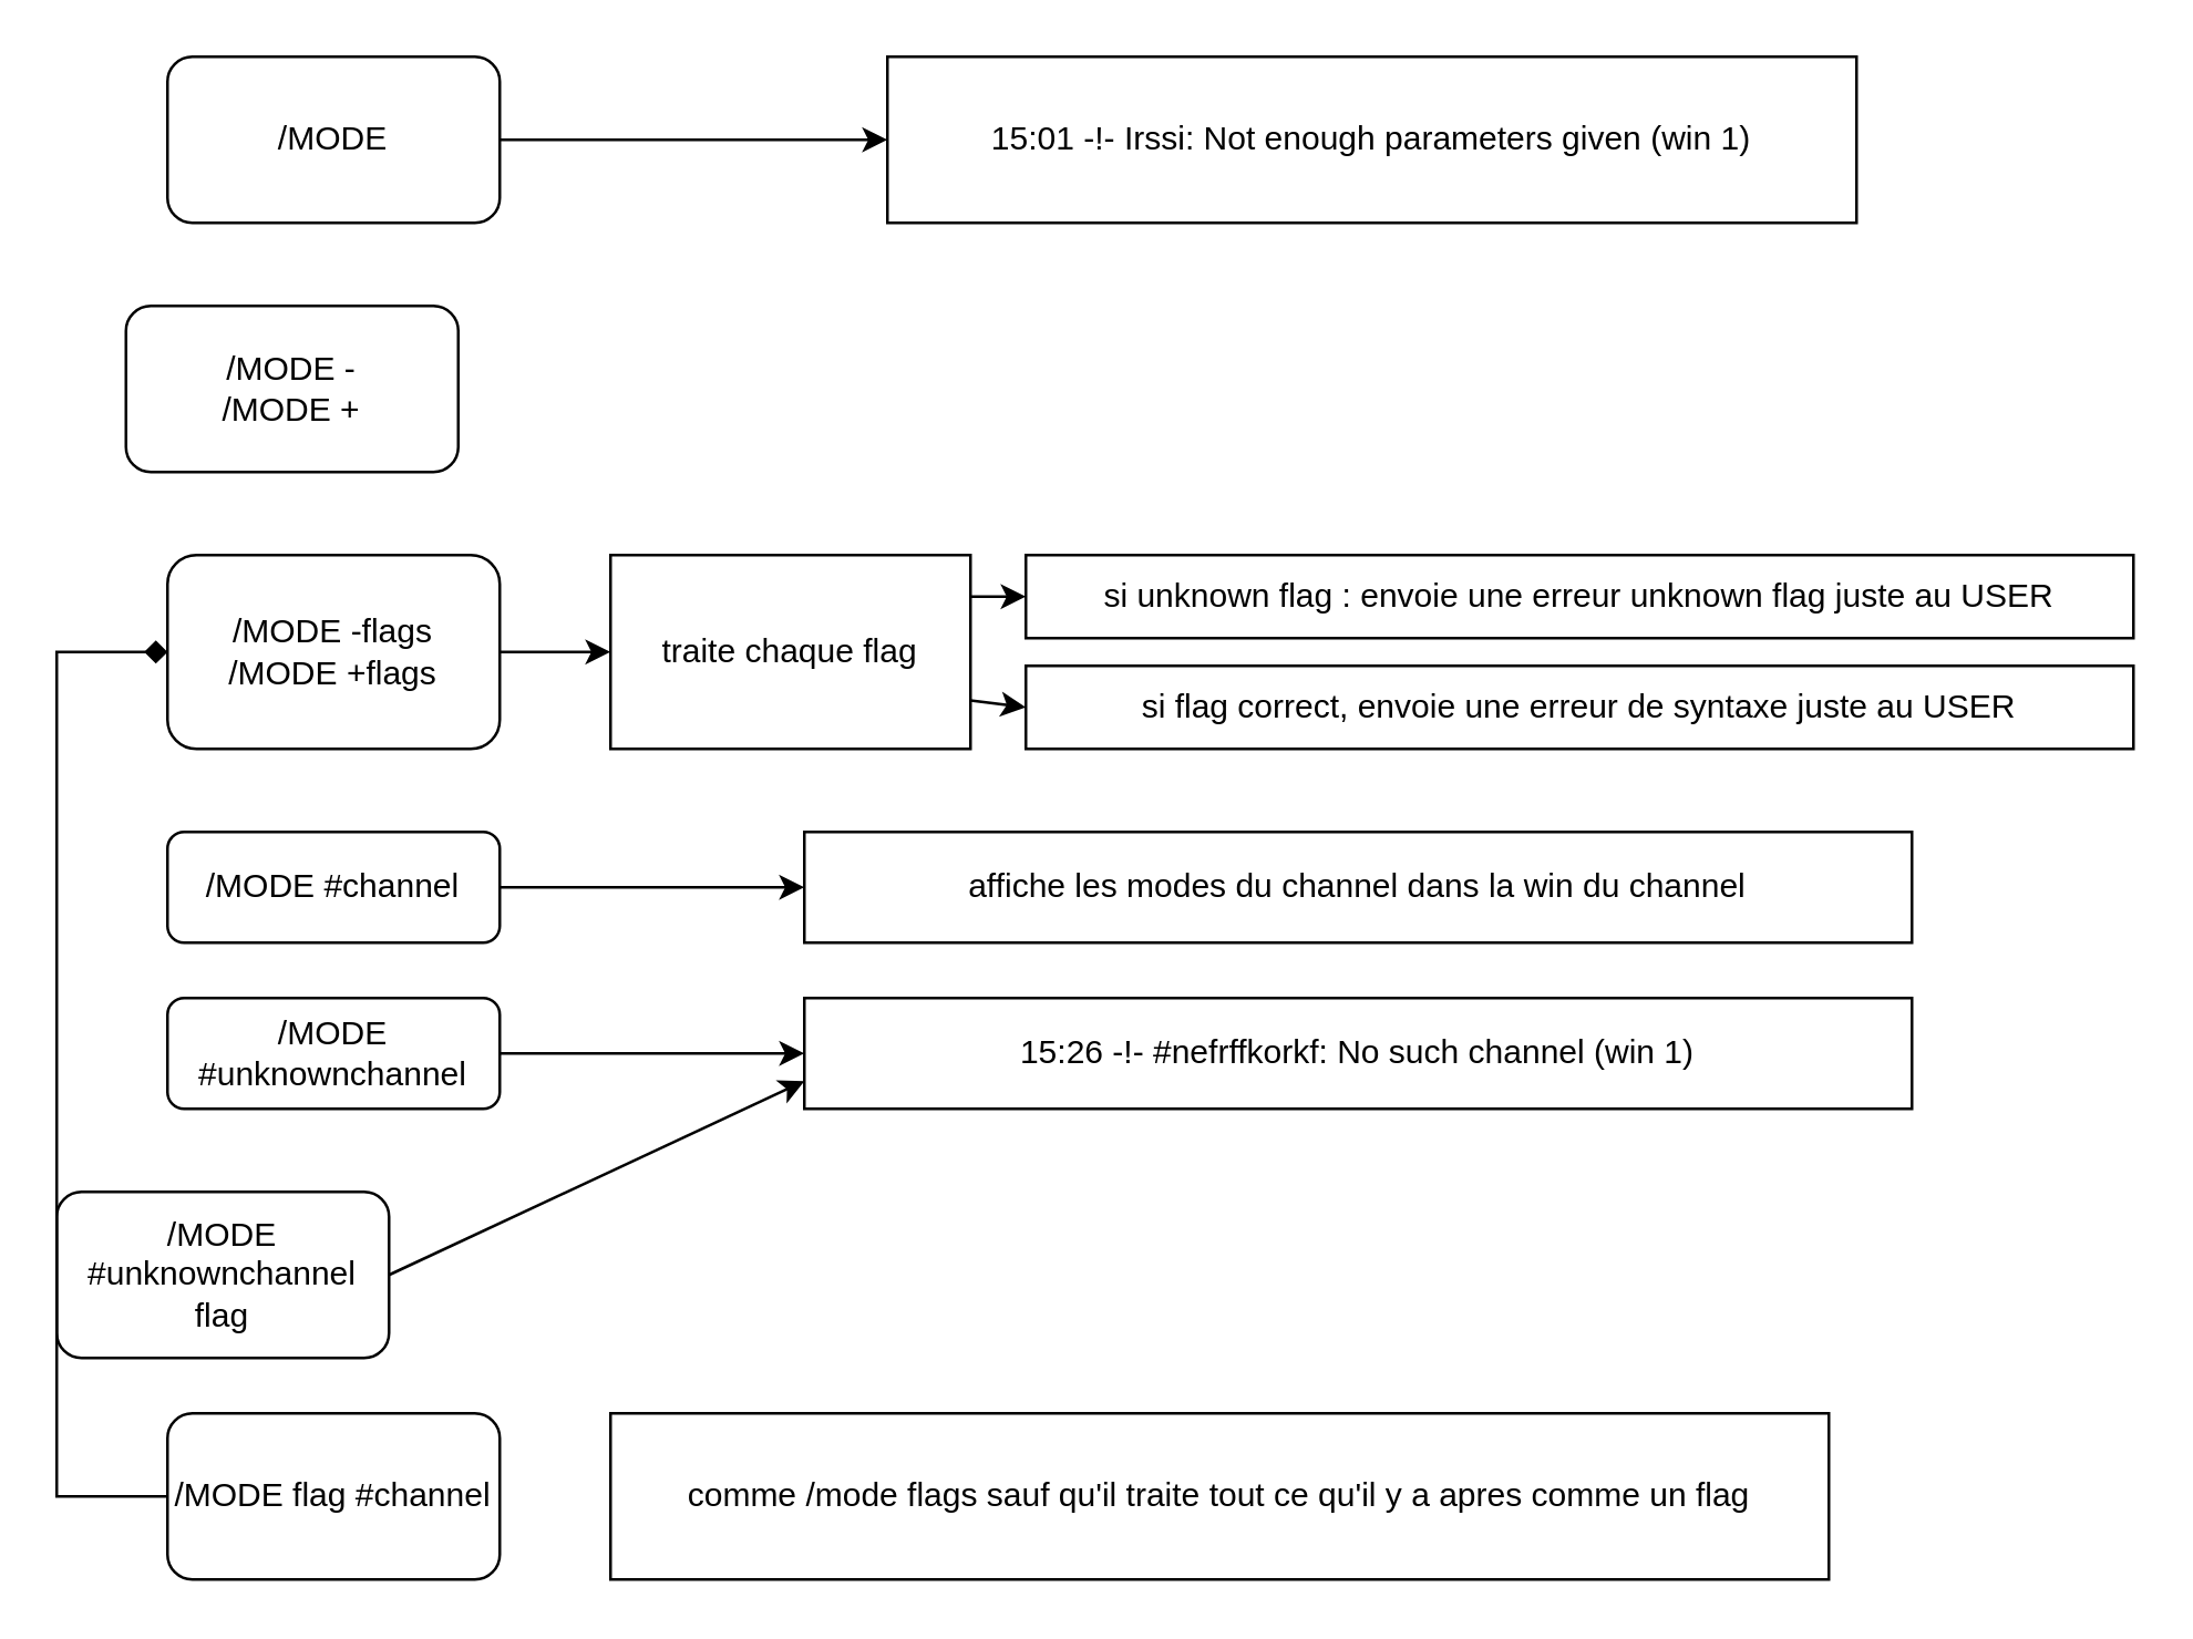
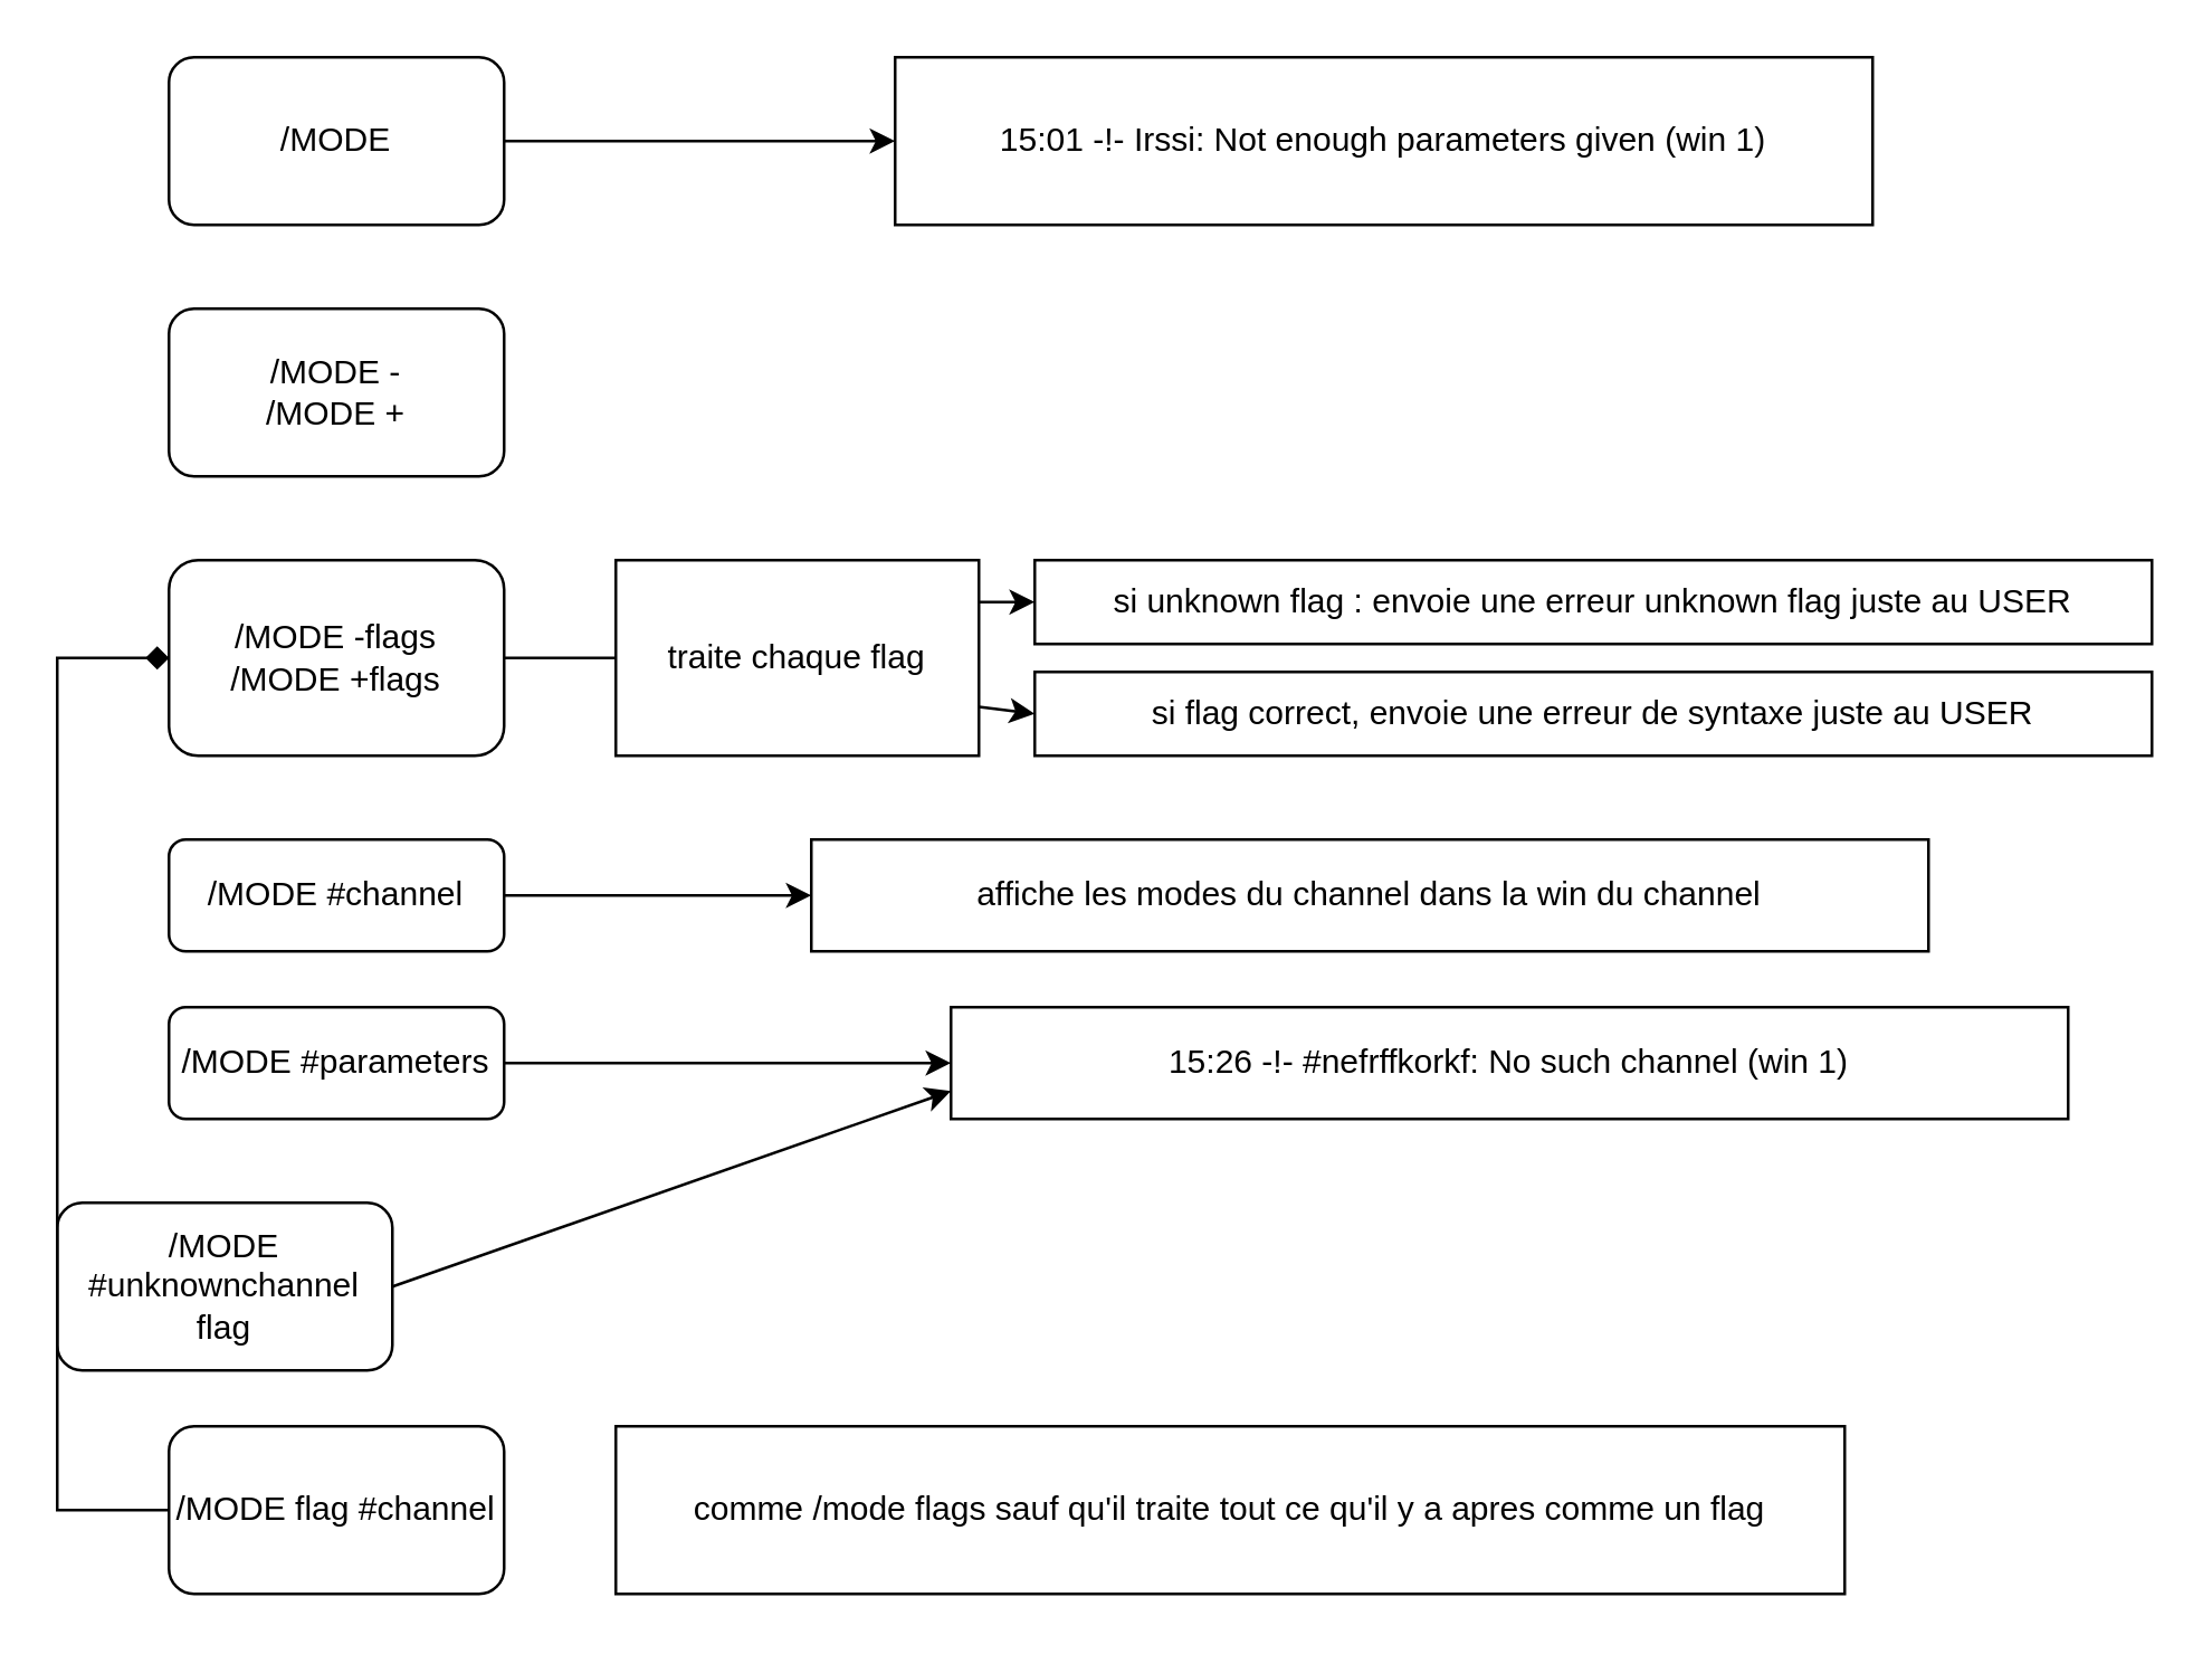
- <mxCell id="5" value="/MODE -&lt;div&gt;/MODE +&lt;/div&gt;" style="rounded=1;whiteSpace=wrap;html=1;" vertex="1" parent="1"><mxGeometry x="45" y="110" width="120" height="60" as="geometry" /></mxCell>
+ <mxCell id="5" value="/MODE -&lt;div&gt;/MODE +&lt;/div&gt;" style="rounded=1;whiteSpace=wrap;html=1;" vertex="1" parent="1"><mxGeometry x="60" y="110" width="120" height="60" as="geometry" /></mxCell>
- <mxCell id="7" value="" style="endArrow=classic;html=1;rounded=0;exitX=1;exitY=0.5;exitDx=0;exitDy=0;entryX=0;entryY=0.5;entryDx=0;entryDy=0;" edge="1" parent="1" source="6" target="8"><mxGeometry width="50" height="50" relative="1" as="geometry"><mxPoint x="550" y="530" as="sourcePoint" /><mxPoint x="310" y="230" as="targetPoint" /></mxGeometry></mxCell>
+ <mxCell id="7" value="" style="endArrow=none;html=1;rounded=0;exitX=1;exitY=0.5;exitDx=0;exitDy=0;entryX=0;entryY=0.5;entryDx=0;entryDy=0;" edge="1" parent="1" source="6" target="8"><mxGeometry width="50" height="50" relative="1" as="geometry"><mxPoint x="550" y="530" as="sourcePoint" /><mxPoint x="310" y="230" as="targetPoint" /></mxGeometry></mxCell>
- <mxCell id="12" value="/MODE #unknownchannel" style="rounded=1;whiteSpace=wrap;html=1;" vertex="1" parent="1"><mxGeometry x="60" y="360" width="120" height="40" as="geometry" /></mxCell>
+ <mxCell id="12" value="/MODE #parameters" style="rounded=1;whiteSpace=wrap;html=1;" vertex="1" parent="1"><mxGeometry x="60" y="360" width="120" height="40" as="geometry" /></mxCell>
- <mxCell id="16" value="15:26 -!- #nefrffkorkf: No such channel (win 1)" style="rounded=0;whiteSpace=wrap;html=1;" vertex="1" parent="1"><mxGeometry x="290" y="360" width="400" height="40" as="geometry" /></mxCell>
+ <mxCell id="16" value="15:26 -!- #nefrffkorkf: No such channel (win 1)" style="rounded=0;whiteSpace=wrap;html=1;" vertex="1" parent="1"><mxGeometry x="340" y="360" width="400" height="40" as="geometry" /></mxCell>
